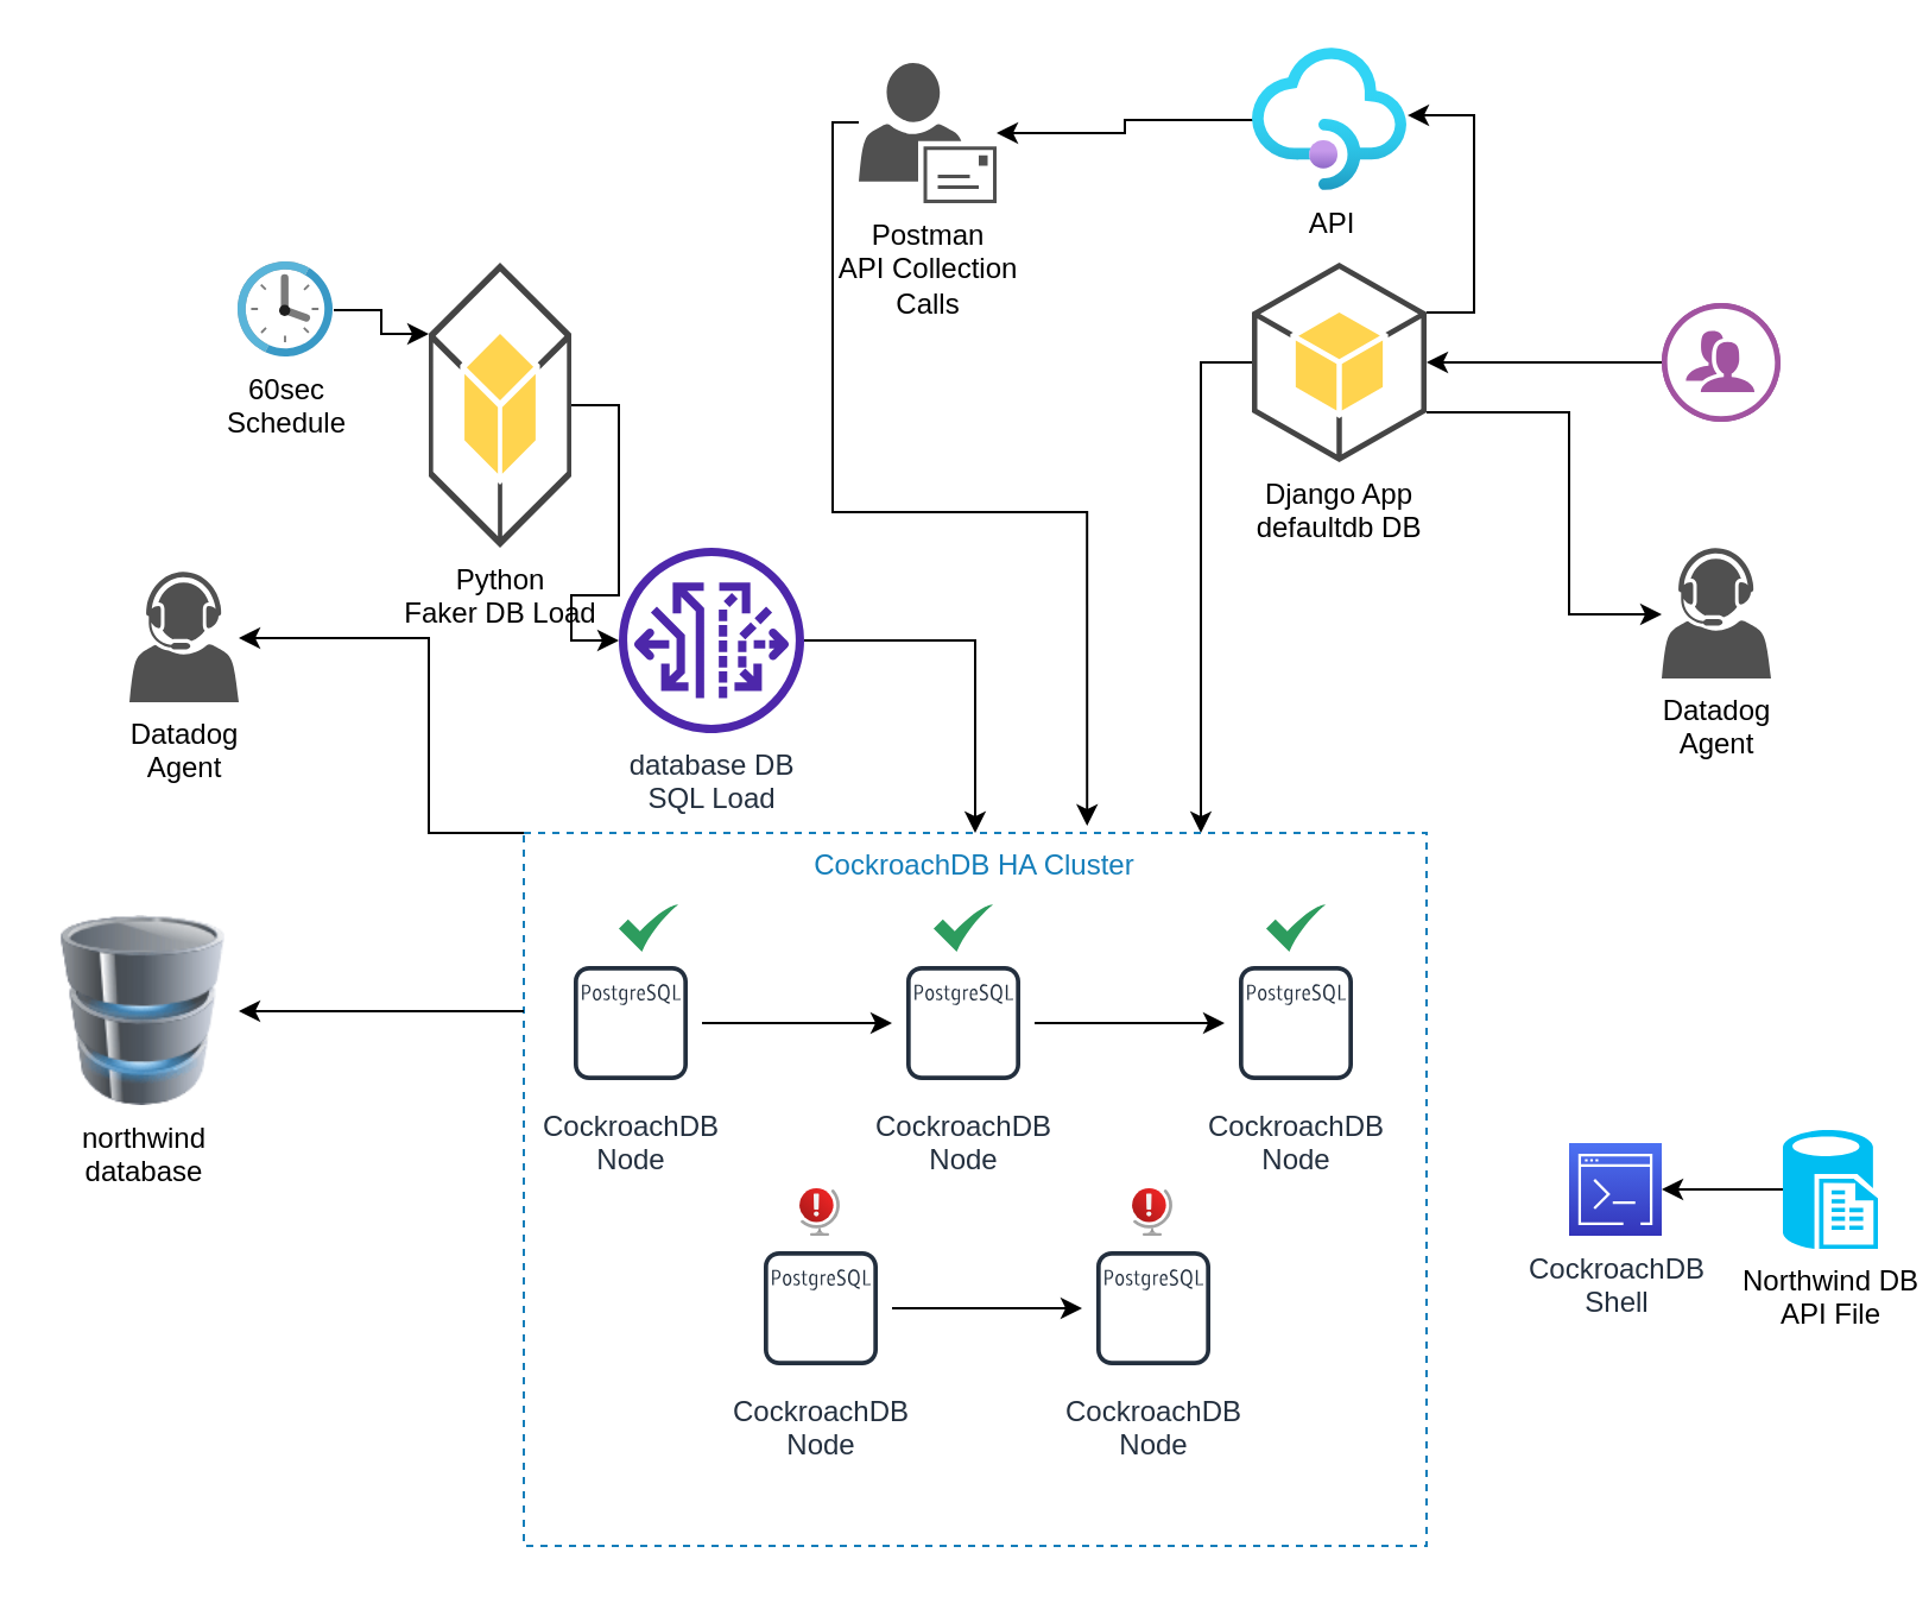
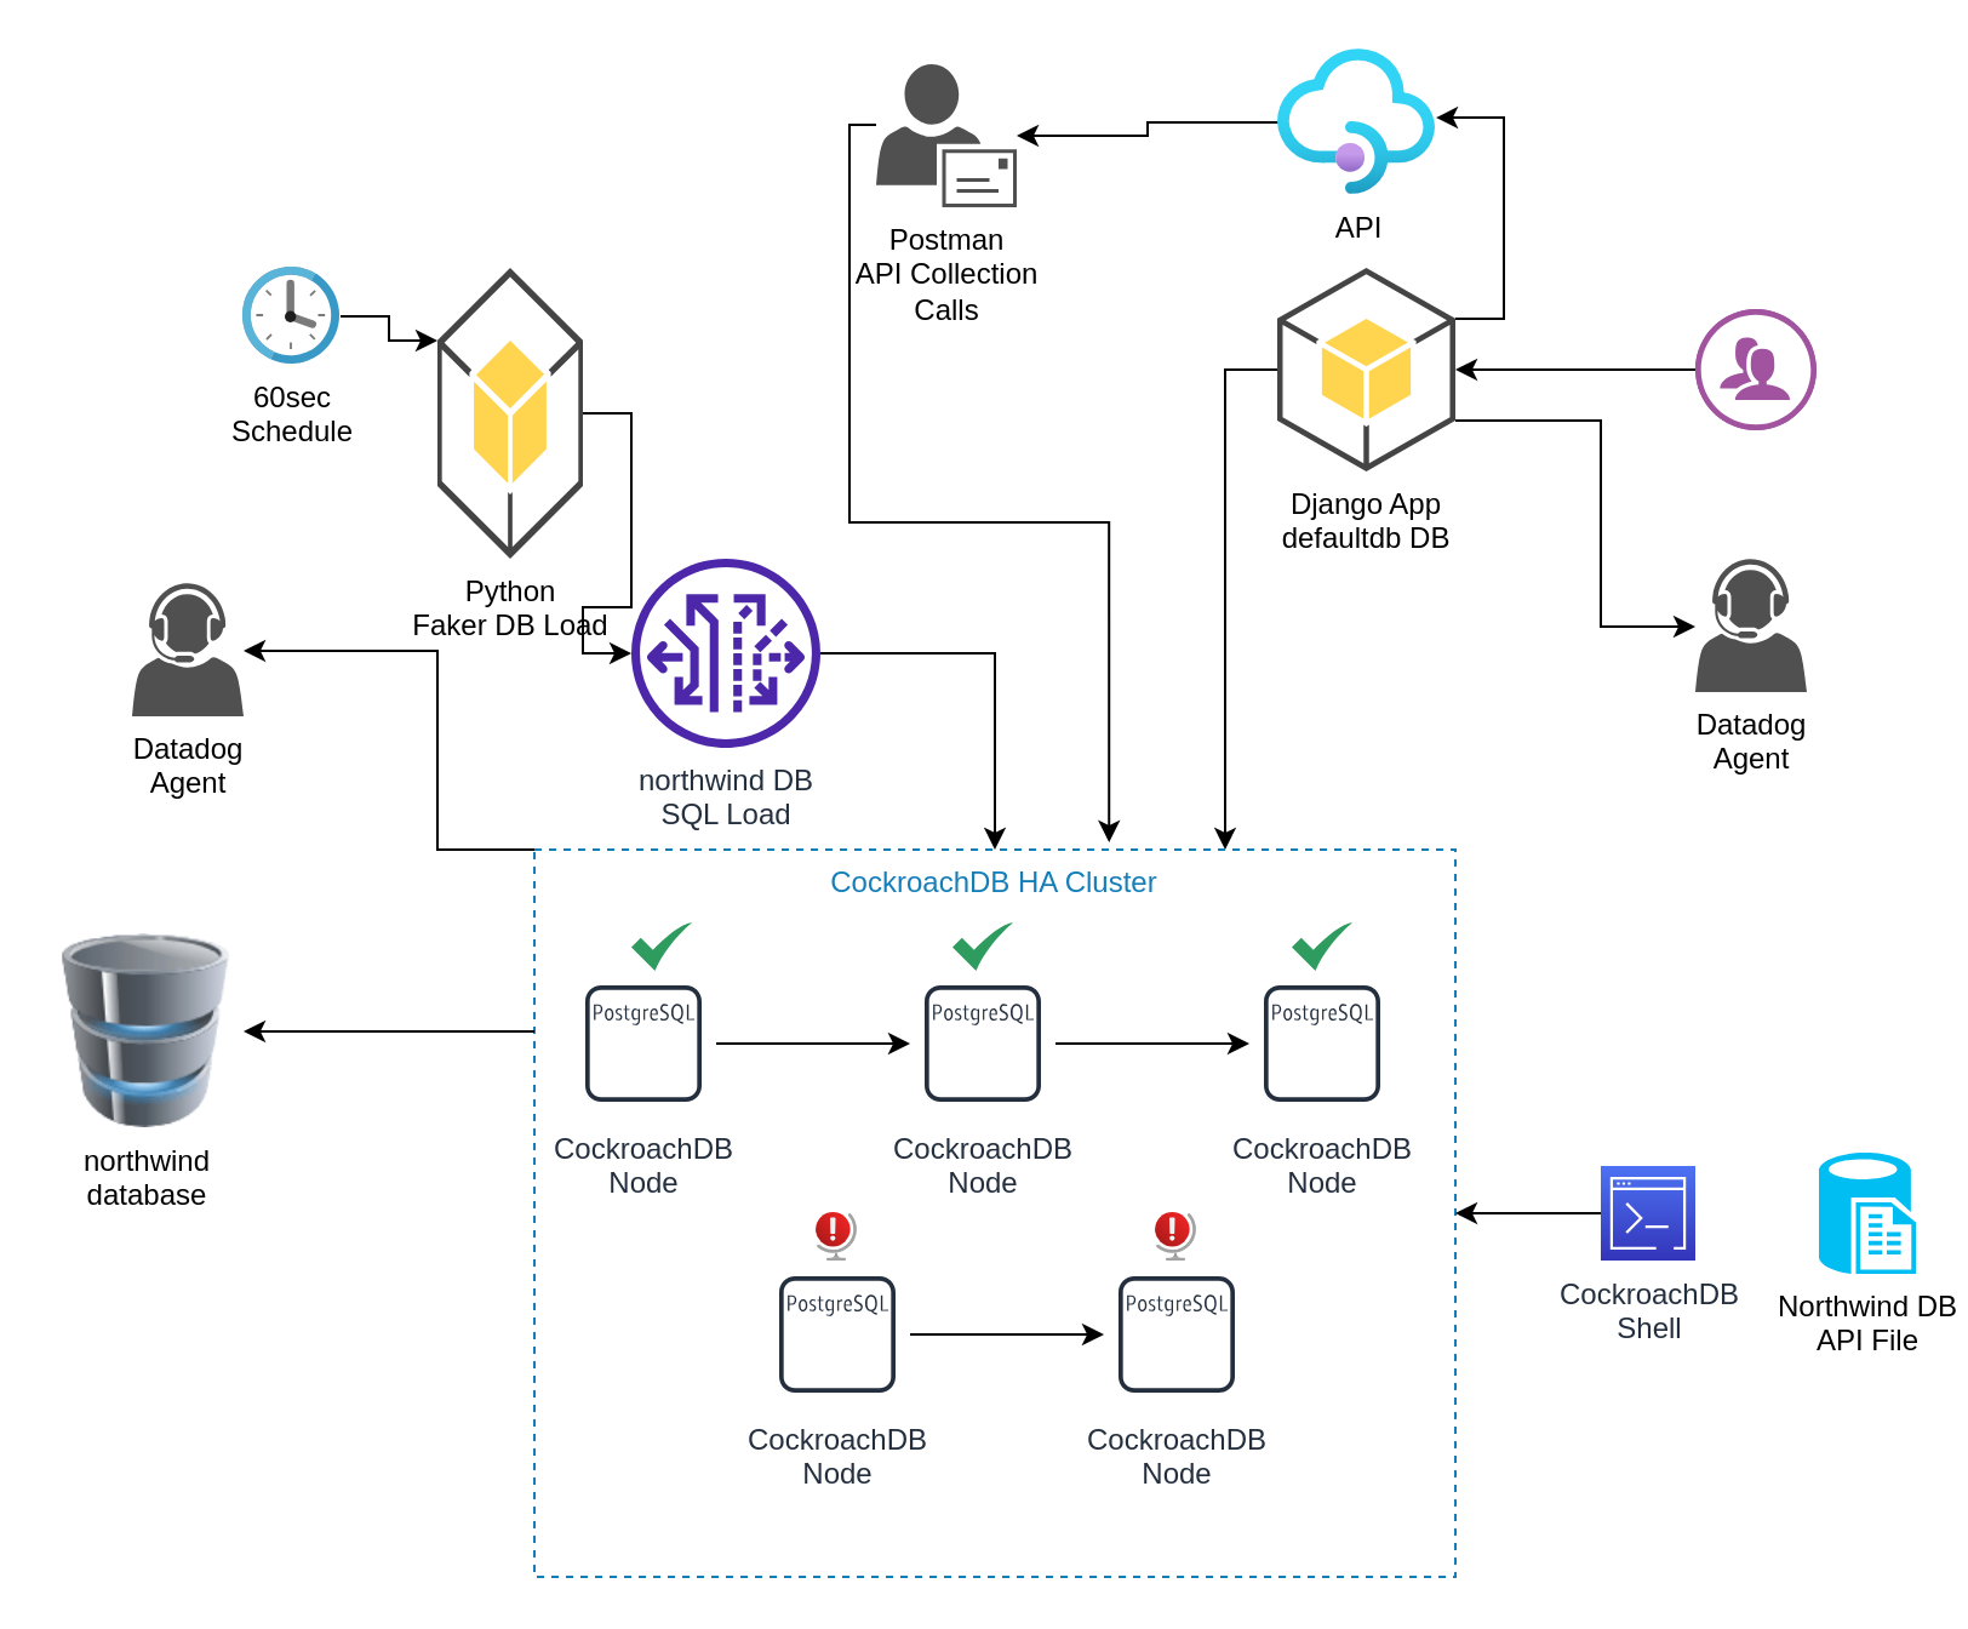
- <mxCell id="9" value="database DB&lt;br&gt;SQL Load" style="sketch=0;outlineConnect=0;fontColor=#232F3E;gradientColor=none;fillColor=#4D27AA;strokeColor=none;dashed=0;verticalLabelPosition=bottom;verticalAlign=top;align=center;html=1;fontSize=12;fontStyle=0;aspect=fixed;pointerEvents=1;shape=mxgraph.aws4.vpc_traffic_mirroring;" vertex="1" parent="1"><mxGeometry x="260" y="230" width="78" height="78" as="geometry" /></mxCell>
+ <mxCell id="9" value="northwind DB&lt;br&gt;SQL Load" style="sketch=0;outlineConnect=0;fontColor=#232F3E;gradientColor=none;fillColor=#4D27AA;strokeColor=none;dashed=0;verticalLabelPosition=bottom;verticalAlign=top;align=center;html=1;fontSize=12;fontStyle=0;aspect=fixed;pointerEvents=1;shape=mxgraph.aws4.vpc_traffic_mirroring;" vertex="1" parent="1"><mxGeometry x="260" y="230" width="78" height="78" as="geometry" /></mxCell>
+ <mxCell id="29" value="" style="edgeStyle=orthogonalEdgeStyle;rounded=0;orthogonalLoop=1;jettySize=auto;html=1;" edge="1" parent="1" source="30" target="19"><mxGeometry relative="1" as="geometry" /></mxCell>
- <mxCell id="27" value="" style="edgeStyle=orthogonalEdgeStyle;rounded=0;orthogonalLoop=1;jettySize=auto;html=1;" edge="1" parent="1" source="28" target="30"><mxGeometry relative="1" as="geometry" /></mxCell>
